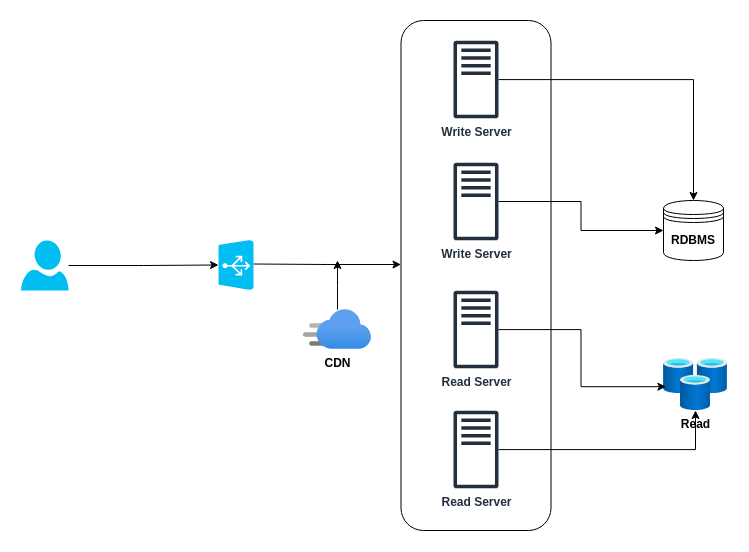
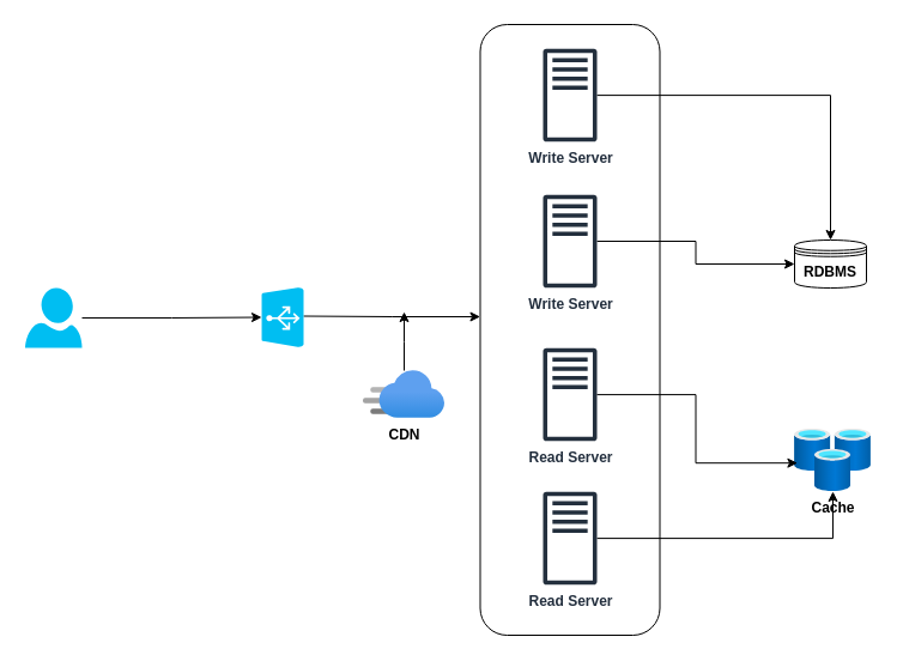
- <mxCell id="15" value="&lt;b&gt;RDBMS&lt;/b&gt;" style="shape=datastore;whiteSpace=wrap;html=1;" vertex="1" parent="1"><mxGeometry x="663" y="200" width="60" height="60" as="geometry" /></mxCell>
+ <mxCell id="15" value="&lt;b&gt;RDBMS&lt;/b&gt;" style="shape=datastore;whiteSpace=wrap;html=1;" vertex="1" parent="1"><mxGeometry x="663" y="200" width="60" height="40" as="geometry" /></mxCell>
- <mxCell id="2" value="&lt;b&gt;Read&lt;/b&gt;" style="image;aspect=fixed;html=1;points=[];align=center;fontSize=12;image=img/lib/azure2/databases/Cache_Redis.svg;" vertex="1" parent="1"><mxGeometry x="663" y="358" width="64" height="52" as="geometry" /></mxCell>
+ <mxCell id="2" value="&lt;b&gt;Cache&lt;/b&gt;" style="image;aspect=fixed;html=1;points=[];align=center;fontSize=12;image=img/lib/azure2/databases/Cache_Redis.svg;" vertex="1" parent="1"><mxGeometry x="663" y="358" width="64" height="52" as="geometry" /></mxCell>
